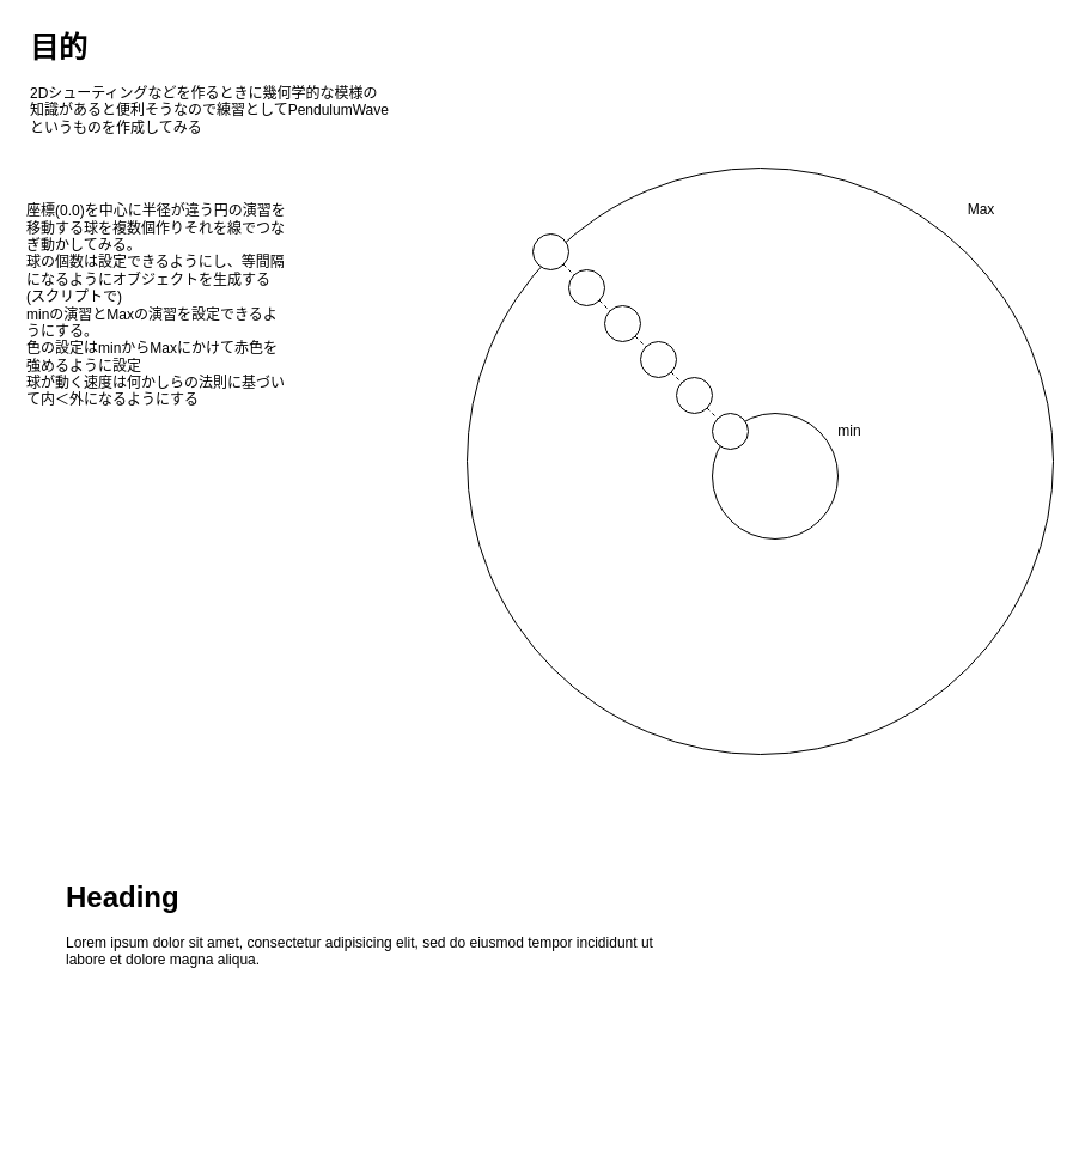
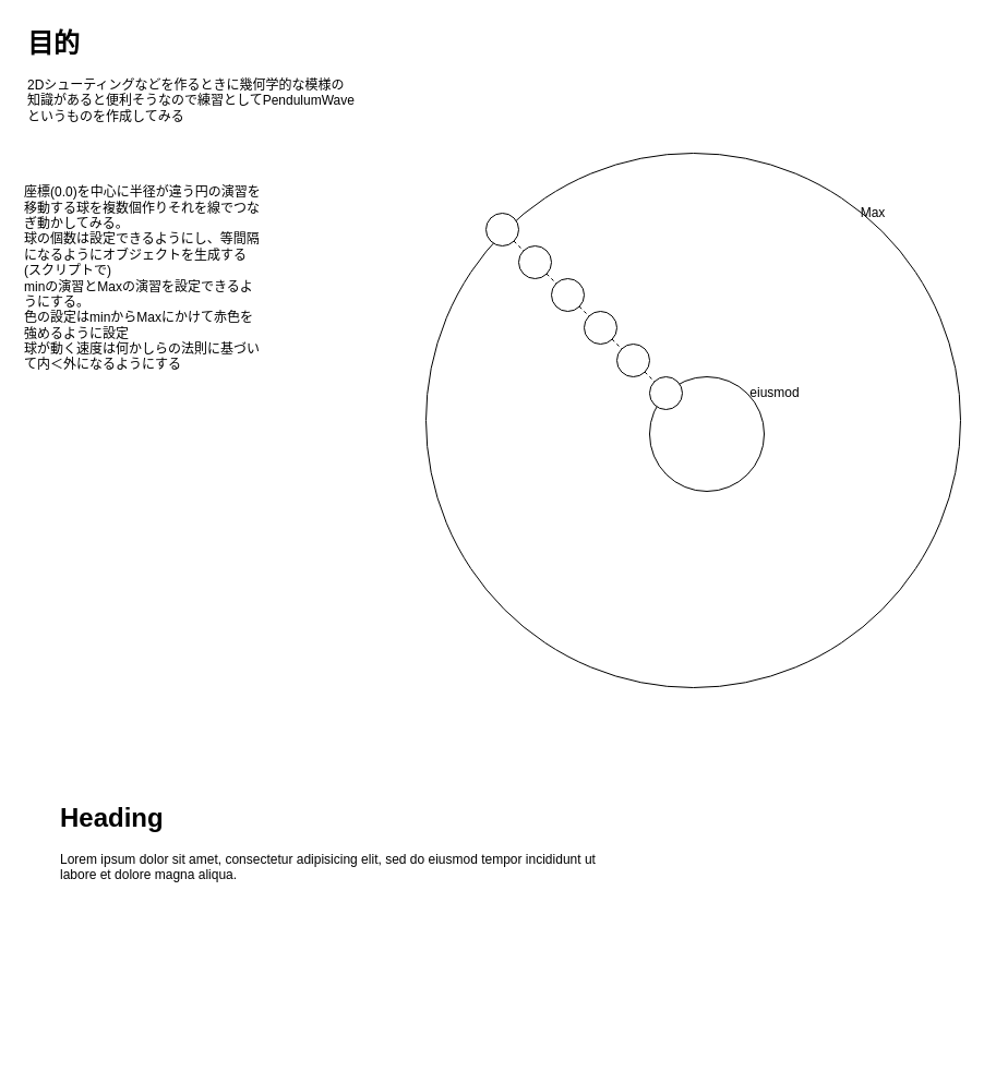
- <mxCell id="5" value="Max" style="text;html=1;strokeColor=none;fillColor=none;align=center;verticalAlign=middle;whiteSpace=wrap;rounded=0;" parent="1" vertex="1"><mxGeometry x="790" y="160" width="60" height="30" as="geometry" /></mxCell>
+ <mxCell id="5" value="Max" style="text;html=1;strokeColor=none;fillColor=none;align=center;verticalAlign=middle;whiteSpace=wrap;rounded=0;" parent="1" vertex="1"><mxGeometry x="770" y="180" width="60" height="30" as="geometry" /></mxCell>
- <mxCell id="7" value="min" style="text;html=1;strokeColor=none;fillColor=none;align=center;verticalAlign=middle;whiteSpace=wrap;rounded=0;" parent="1" vertex="1"><mxGeometry x="680" y="345" width="60" height="30" as="geometry" /></mxCell>
+ <mxCell id="7" value="eiusmod" style="text;html=1;strokeColor=none;fillColor=none;align=center;verticalAlign=middle;whiteSpace=wrap;rounded=0;" parent="1" vertex="1"><mxGeometry x="680" y="345" width="60" height="30" as="geometry" /></mxCell>
